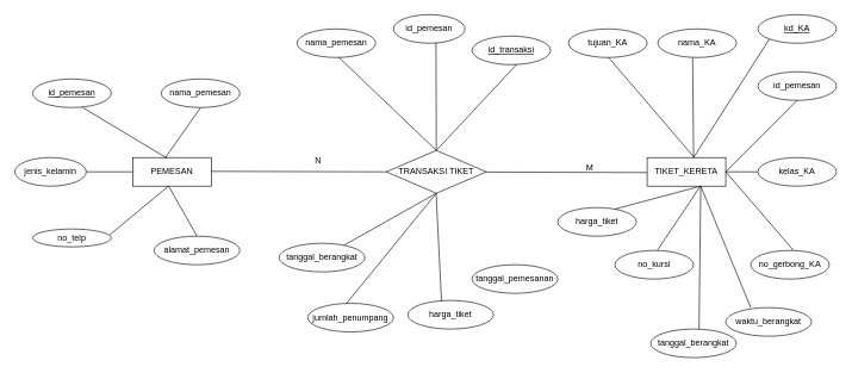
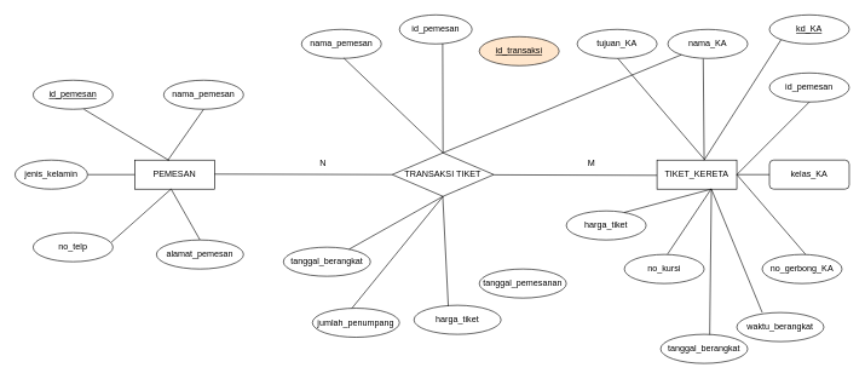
- <mxCell id="30" value="id_transaksi" style="ellipse;whiteSpace=wrap;html=1;align=center;fontStyle=4;" parent="1" vertex="1"><mxGeometry x="660" y="50" width="110" height="40" as="geometry" /></mxCell>
+ <mxCell id="30" value="id_transaksi" style="ellipse;whiteSpace=wrap;html=1;align=center;fontStyle=4;fillColor=#ffe6cc;" parent="1" vertex="1"><mxGeometry x="660" y="50" width="110" height="40" as="geometry" /></mxCell>
- <mxCell id="31" value="" style="endArrow=none;html=1;rounded=0;entryX=0.569;entryY=0.986;entryDx=0;entryDy=0;entryPerimeter=0;exitX=0.5;exitY=0;exitDx=0;exitDy=0;" parent="1" source="3" target="30" edge="1"><mxGeometry relative="1" as="geometry"><mxPoint x="630" y="220" as="sourcePoint" /><mxPoint x="711" y="71" as="targetPoint" /></mxGeometry></mxCell>
+ <mxCell id="31" value="" style="endArrow=none;html=1;rounded=0;exitX=0.5;exitY=0;exitDx=0;exitDy=0;" parent="1" source="3" target="17" edge="1"><mxGeometry relative="1" as="geometry"><mxPoint x="630" y="220" as="sourcePoint" /><mxPoint x="711" y="71" as="targetPoint" /></mxGeometry></mxCell>
- <mxCell id="14" value="M" style="text;html=1;strokeColor=none;fillColor=none;align=center;verticalAlign=middle;whiteSpace=wrap;rounded=0;" parent="1" vertex="1"><mxGeometry x="795" y="220" width="60" height="30" as="geometry" /></mxCell>
+ <mxCell id="14" value="M" style="text;html=1;strokeColor=none;fillColor=none;align=center;verticalAlign=middle;whiteSpace=wrap;rounded=0;" parent="1" vertex="1"><mxGeometry x="785" y="210" width="60" height="30" as="geometry" /></mxCell>
- <mxCell id="18" value="kelas_KA" style="ellipse;whiteSpace=wrap;html=1;align=center;" parent="1" vertex="1"><mxGeometry x="1060" y="220" width="110" height="40" as="geometry" /></mxCell>
+ <mxCell id="18" value="kelas_KA" style="whiteSpace=wrap;html=1;align=center;rounded=1;" parent="1" vertex="1"><mxGeometry x="1060" y="220" width="110" height="40" as="geometry" /></mxCell>
- <mxCell id="11" value="no_telp" style="ellipse;whiteSpace=wrap;html=1;align=center;" parent="1" vertex="1"><mxGeometry x="45" y="320" width="110" height="25" as="geometry" /></mxCell>
+ <mxCell id="11" value="no_telp" style="ellipse;whiteSpace=wrap;html=1;align=center;" parent="1" vertex="1"><mxGeometry x="45" y="320" width="110" height="40" as="geometry" /></mxCell>
